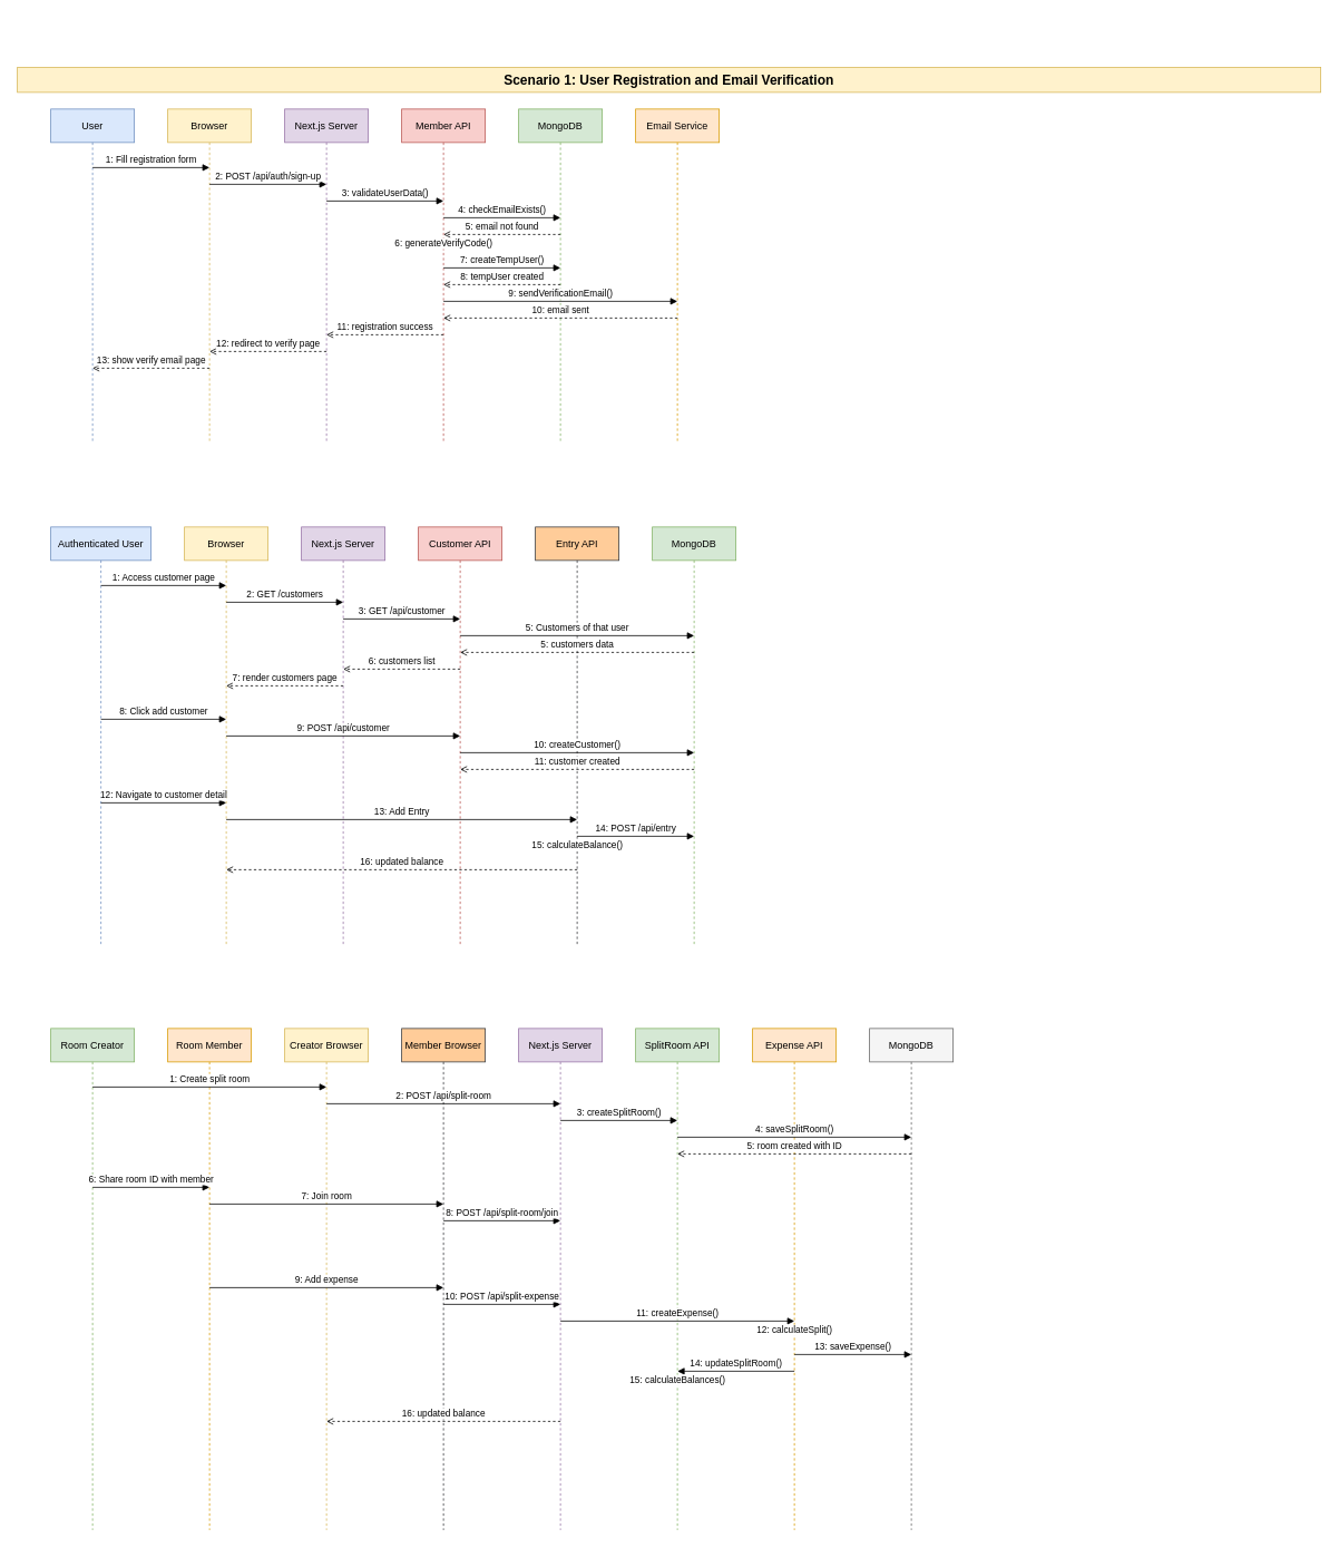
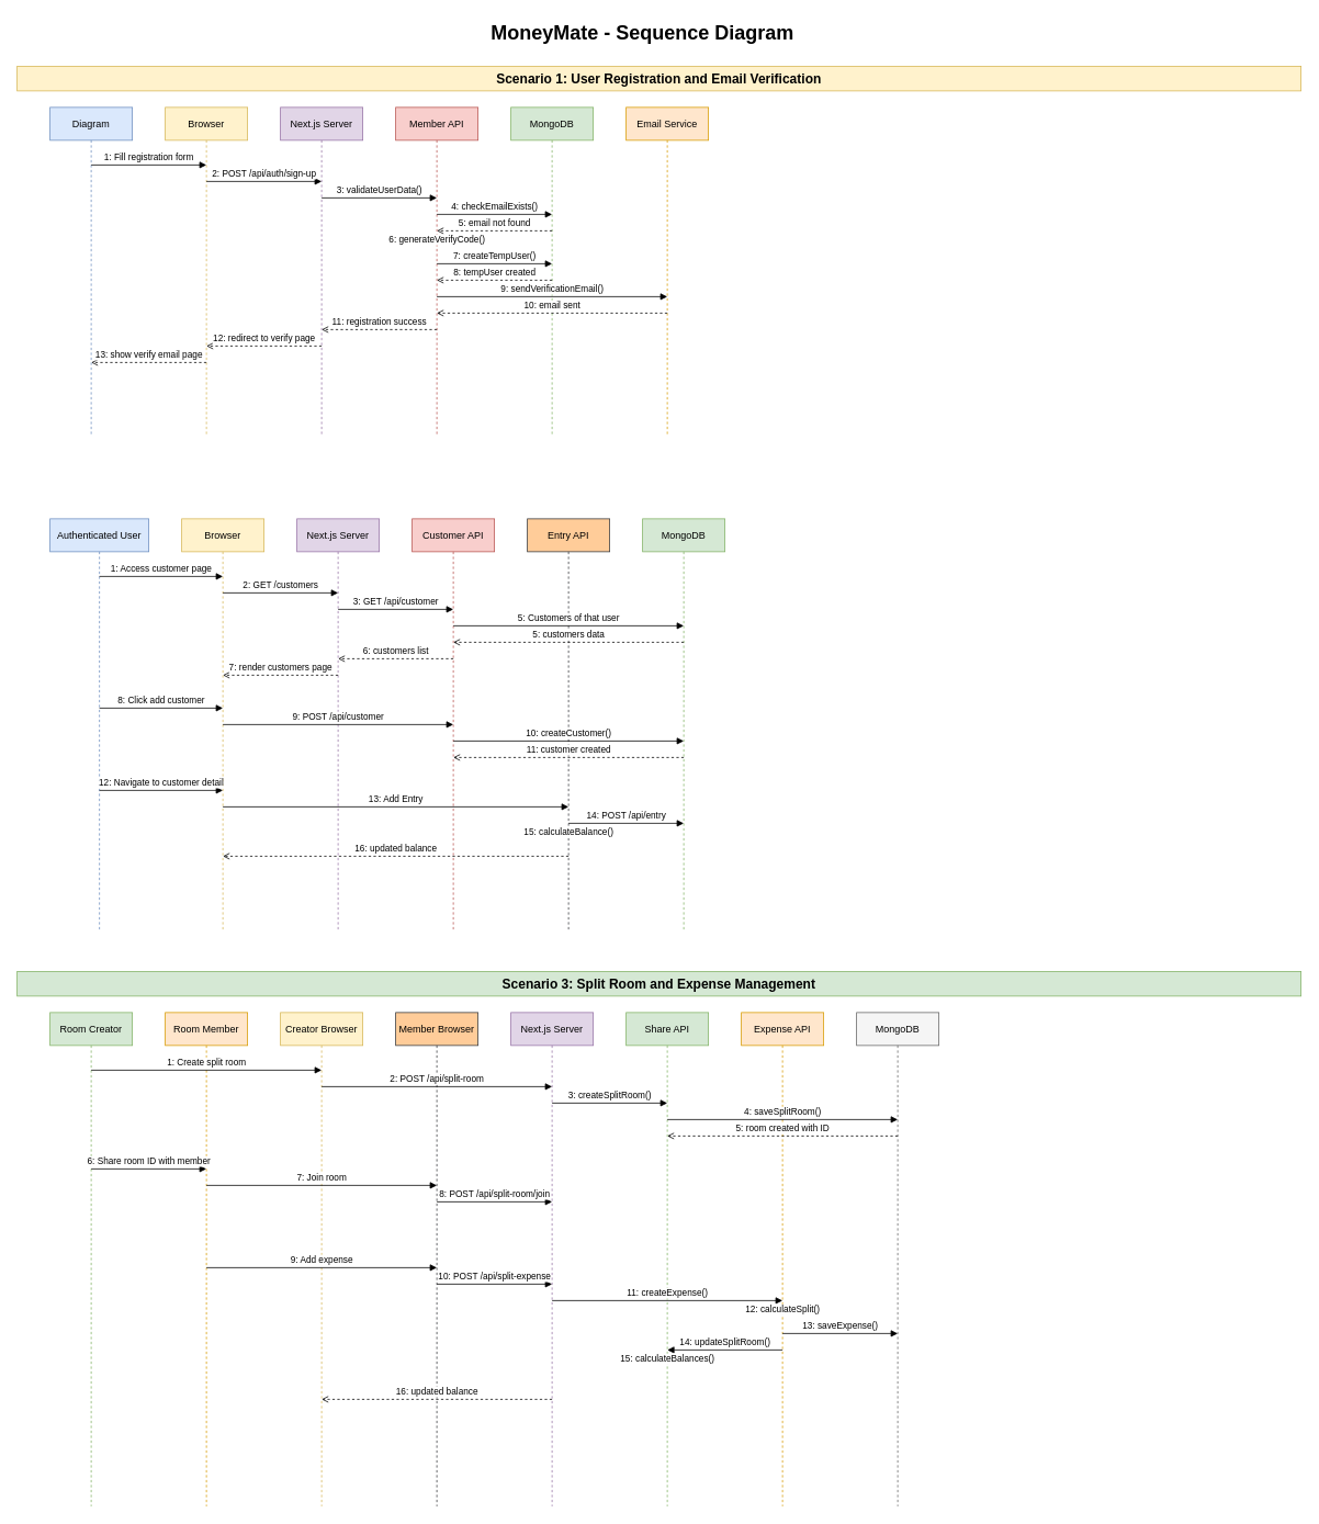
+ <mxCell id="2" value="MoneyMate - Sequence Diagram" style="text;html=1;strokeColor=none;fillColor=none;align=center;verticalAlign=middle;whiteSpace=wrap;rounded=0;fontSize=24;fontStyle=1;" parent="1" vertex="1"><mxGeometry x="580" y="20" width="400" height="40" as="geometry" /></mxCell>
- <mxCell id="4" value="User" style="shape=umlLifeline;perimeter=lifelinePerimeter;whiteSpace=wrap;html=1;container=1;collapsible=0;recursiveResize=0;outlineConnect=0;fillColor=#dae8fc;strokeColor=#6c8ebf;" parent="1" vertex="1"><mxGeometry x="60" y="130" width="100" height="400" as="geometry" /></mxCell>
+ <mxCell id="4" value="Diagram" style="shape=umlLifeline;perimeter=lifelinePerimeter;whiteSpace=wrap;html=1;container=1;collapsible=0;recursiveResize=0;outlineConnect=0;fillColor=#dae8fc;strokeColor=#6c8ebf;" parent="1" vertex="1"><mxGeometry x="60" y="130" width="100" height="400" as="geometry" /></mxCell>
+ <mxCell id="45" value="Scenario 3: Split Room and Expense Management" style="text;html=1;strokeColor=#82b366;fillColor=#d5e8d4;align=center;verticalAlign=middle;whiteSpace=wrap;rounded=0;fontSize=16;fontStyle=1;" parent="1" vertex="1"><mxGeometry x="20" y="1180" width="1560" height="30" as="geometry" /></mxCell>
- <mxCell id="51" value="SplitRoom API" style="shape=umlLifeline;perimeter=lifelinePerimeter;whiteSpace=wrap;html=1;container=1;collapsible=0;recursiveResize=0;outlineConnect=0;fillColor=#d5e8d4;strokeColor=#82b366;" parent="1" vertex="1"><mxGeometry x="760" y="1230" width="100" height="600" as="geometry" /></mxCell>
+ <mxCell id="51" value="Share API" style="shape=umlLifeline;perimeter=lifelinePerimeter;whiteSpace=wrap;html=1;container=1;collapsible=0;recursiveResize=0;outlineConnect=0;fillColor=#d5e8d4;strokeColor=#82b366;" parent="1" vertex="1"><mxGeometry x="760" y="1230" width="100" height="600" as="geometry" /></mxCell>
